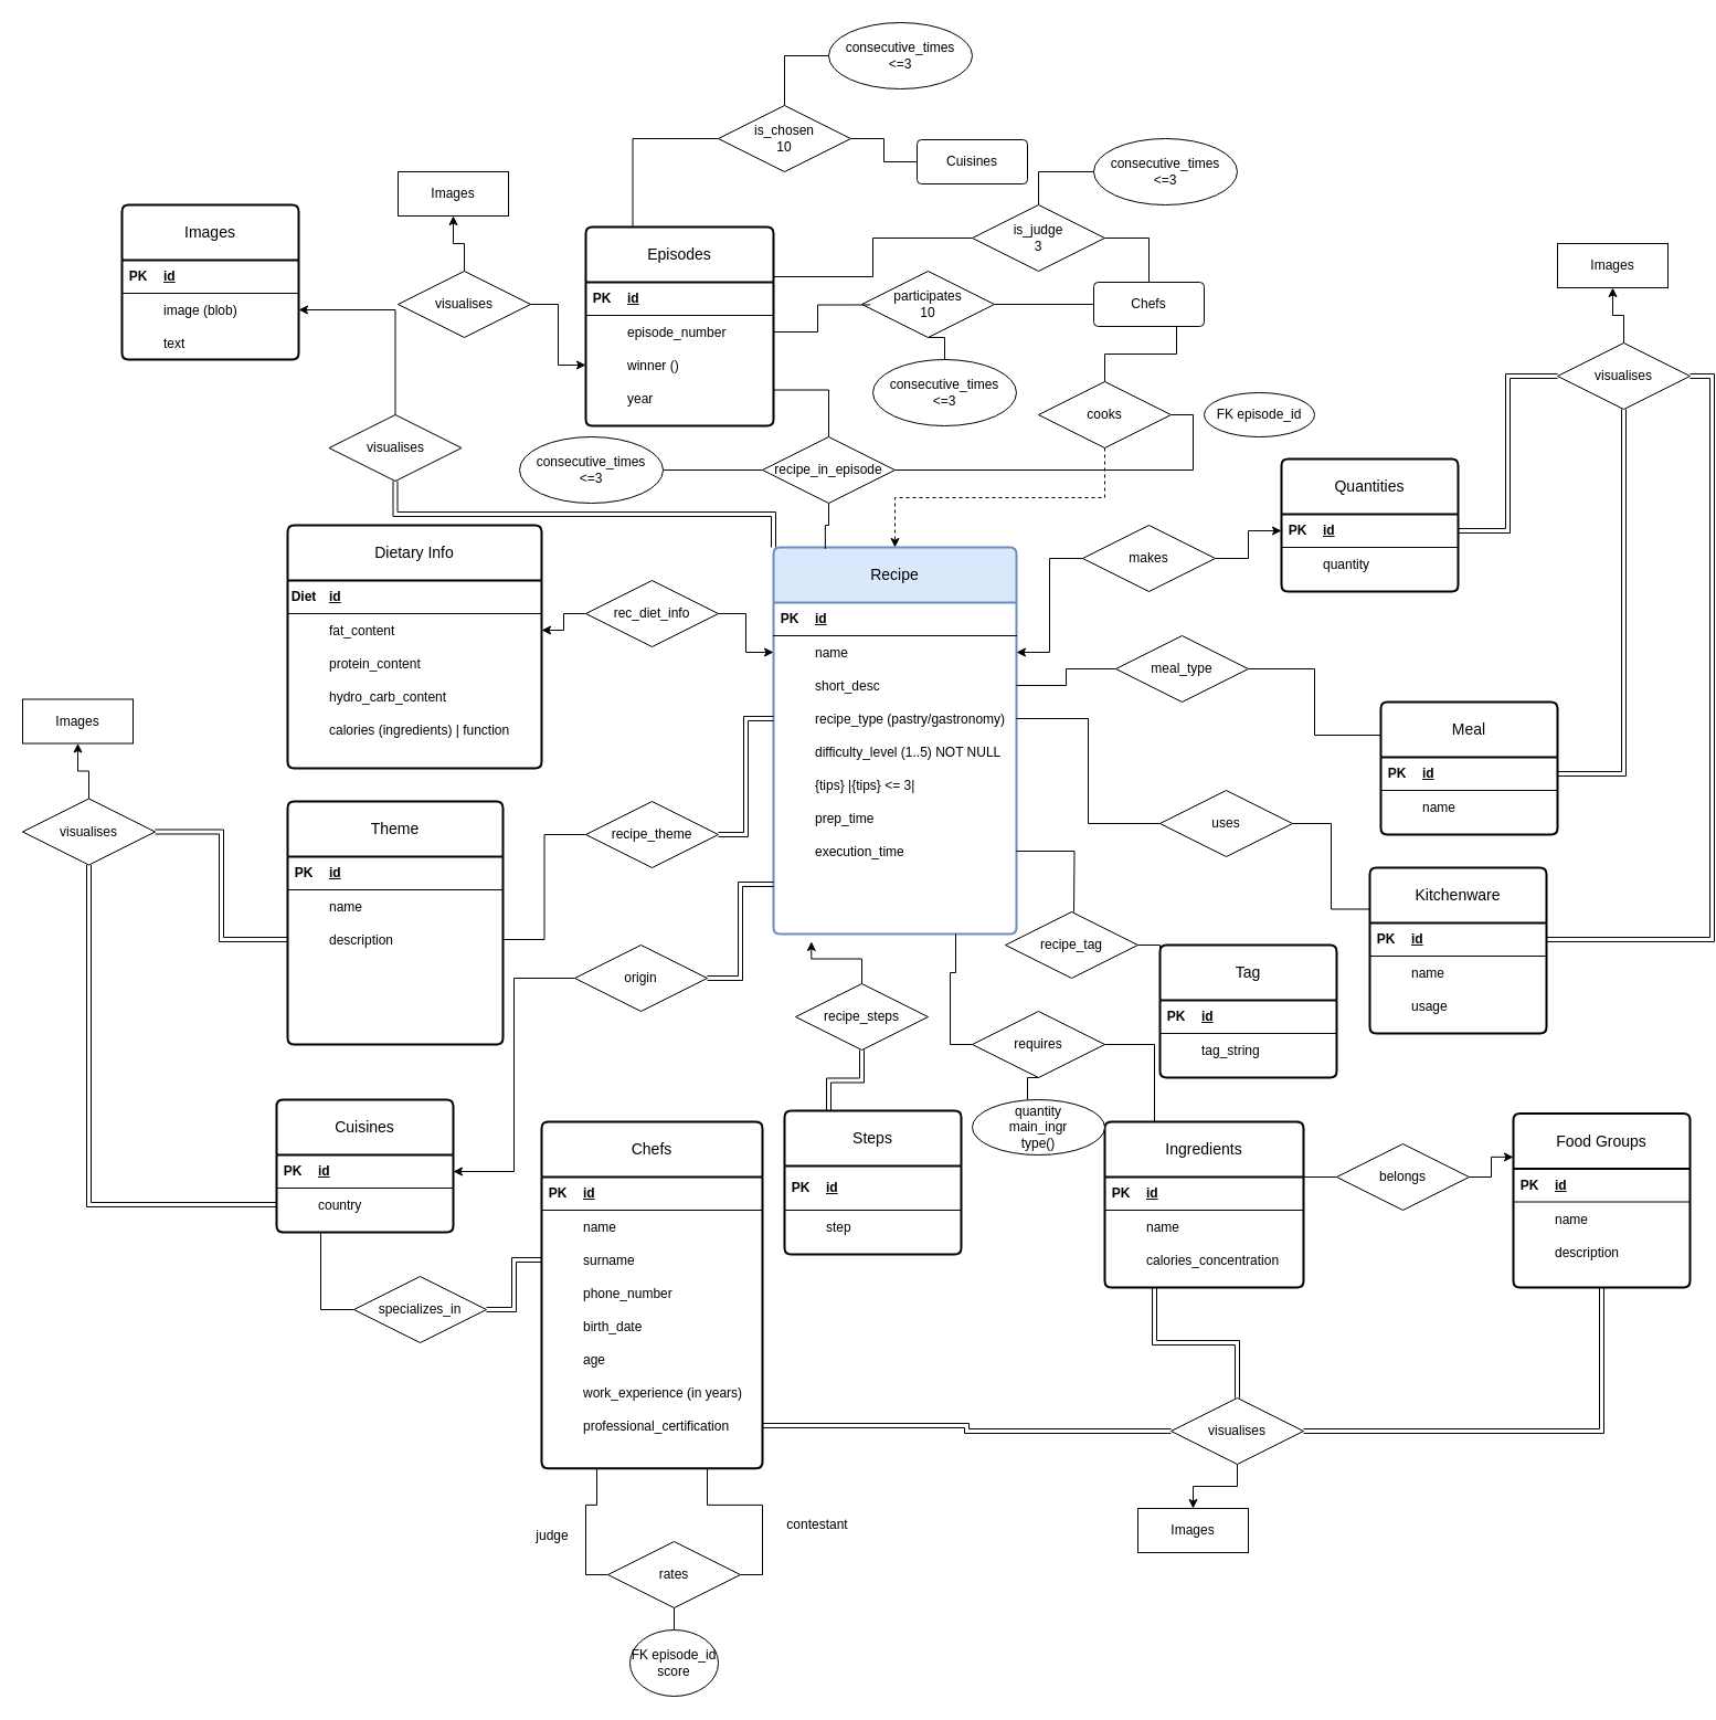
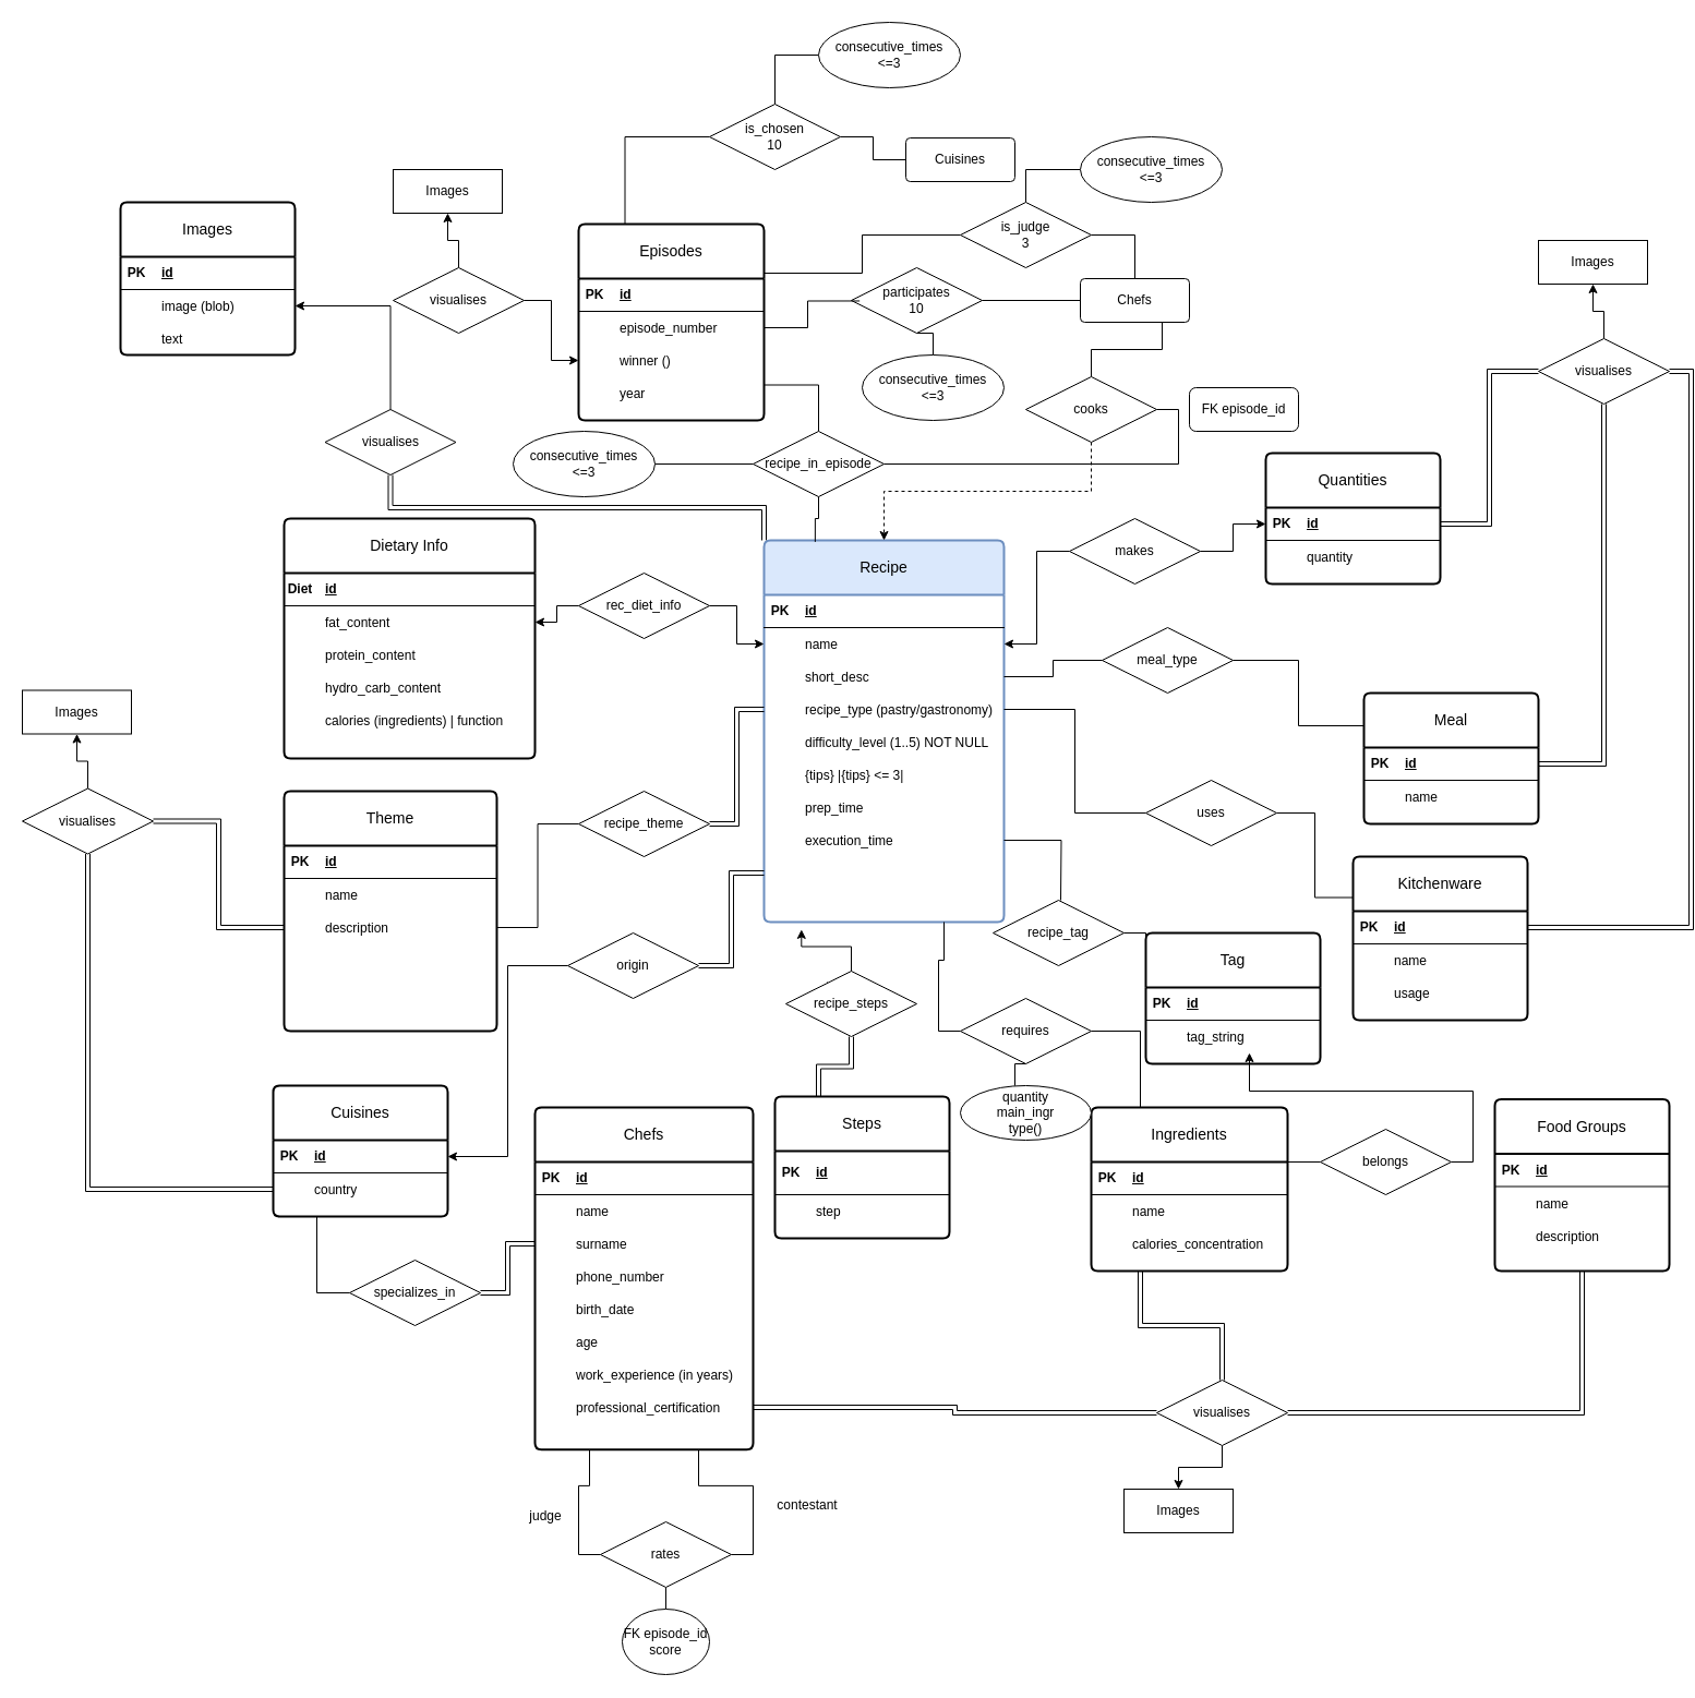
- <mxCell id="212" value="&lt;div&gt;FK episode_id&lt;/div&gt;" style="ellipse;whiteSpace=wrap;html=1;align=center;" parent="1" vertex="1"><mxGeometry x="1090" y="355" width="100" height="40" as="geometry" /></mxCell>
+ <mxCell id="212" value="&lt;div&gt;FK episode_id&lt;/div&gt;" style="whiteSpace=wrap;html=1;align=center;rounded=1;" parent="1" vertex="1"><mxGeometry x="1090" y="355" width="100" height="40" as="geometry" /></mxCell>
- <mxCell id="98" style="edgeStyle=orthogonalEdgeStyle;rounded=0;orthogonalLoop=1;jettySize=auto;html=1;exitX=1;exitY=0.5;exitDx=0;exitDy=0;entryX=0;entryY=0.25;entryDx=0;entryDy=0;" parent="1" source="99" target="86" edge="1"><mxGeometry relative="1" as="geometry" /></mxCell>
+ <mxCell id="98" style="edgeStyle=orthogonalEdgeStyle;rounded=0;orthogonalLoop=1;jettySize=auto;html=1;exitX=1;exitY=0.5;exitDx=0;exitDy=0;" parent="1" source="99" target="40" edge="1"><mxGeometry relative="1" as="geometry" /></mxCell>
